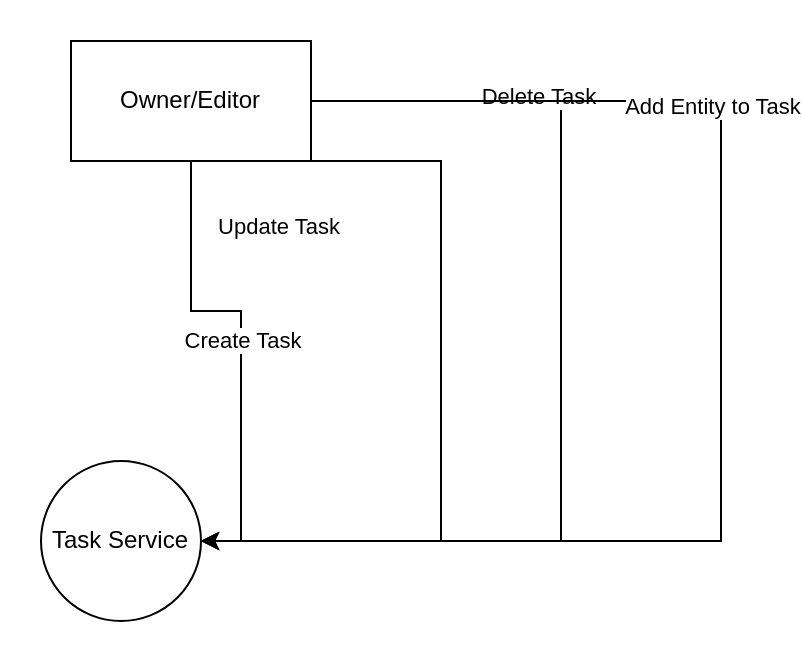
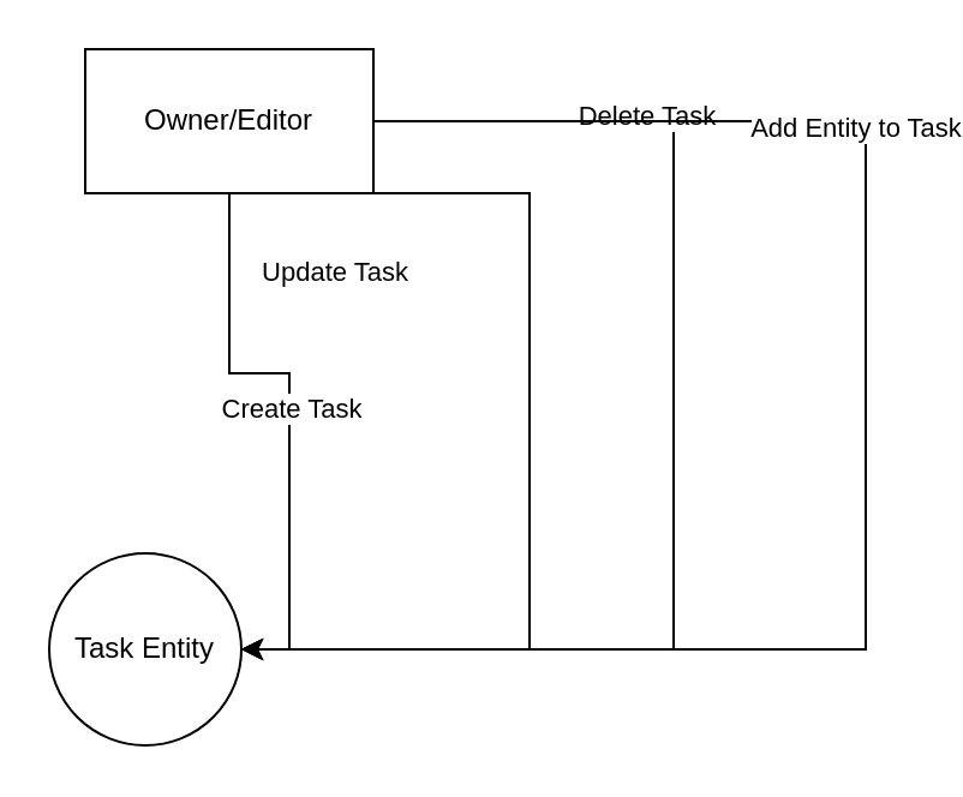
- <mxCell id="2" value="Task Service" style="ellipse;whiteSpace=wrap;html=1;aspect=fixed;" vertex="1" parent="1"><mxGeometry x="20" y="230" width="80" height="80" as="geometry" /></mxCell>
+ <mxCell id="2" value="Task Entity" style="ellipse;whiteSpace=wrap;html=1;aspect=fixed;" vertex="1" parent="1"><mxGeometry x="20" y="230" width="80" height="80" as="geometry" /></mxCell>
